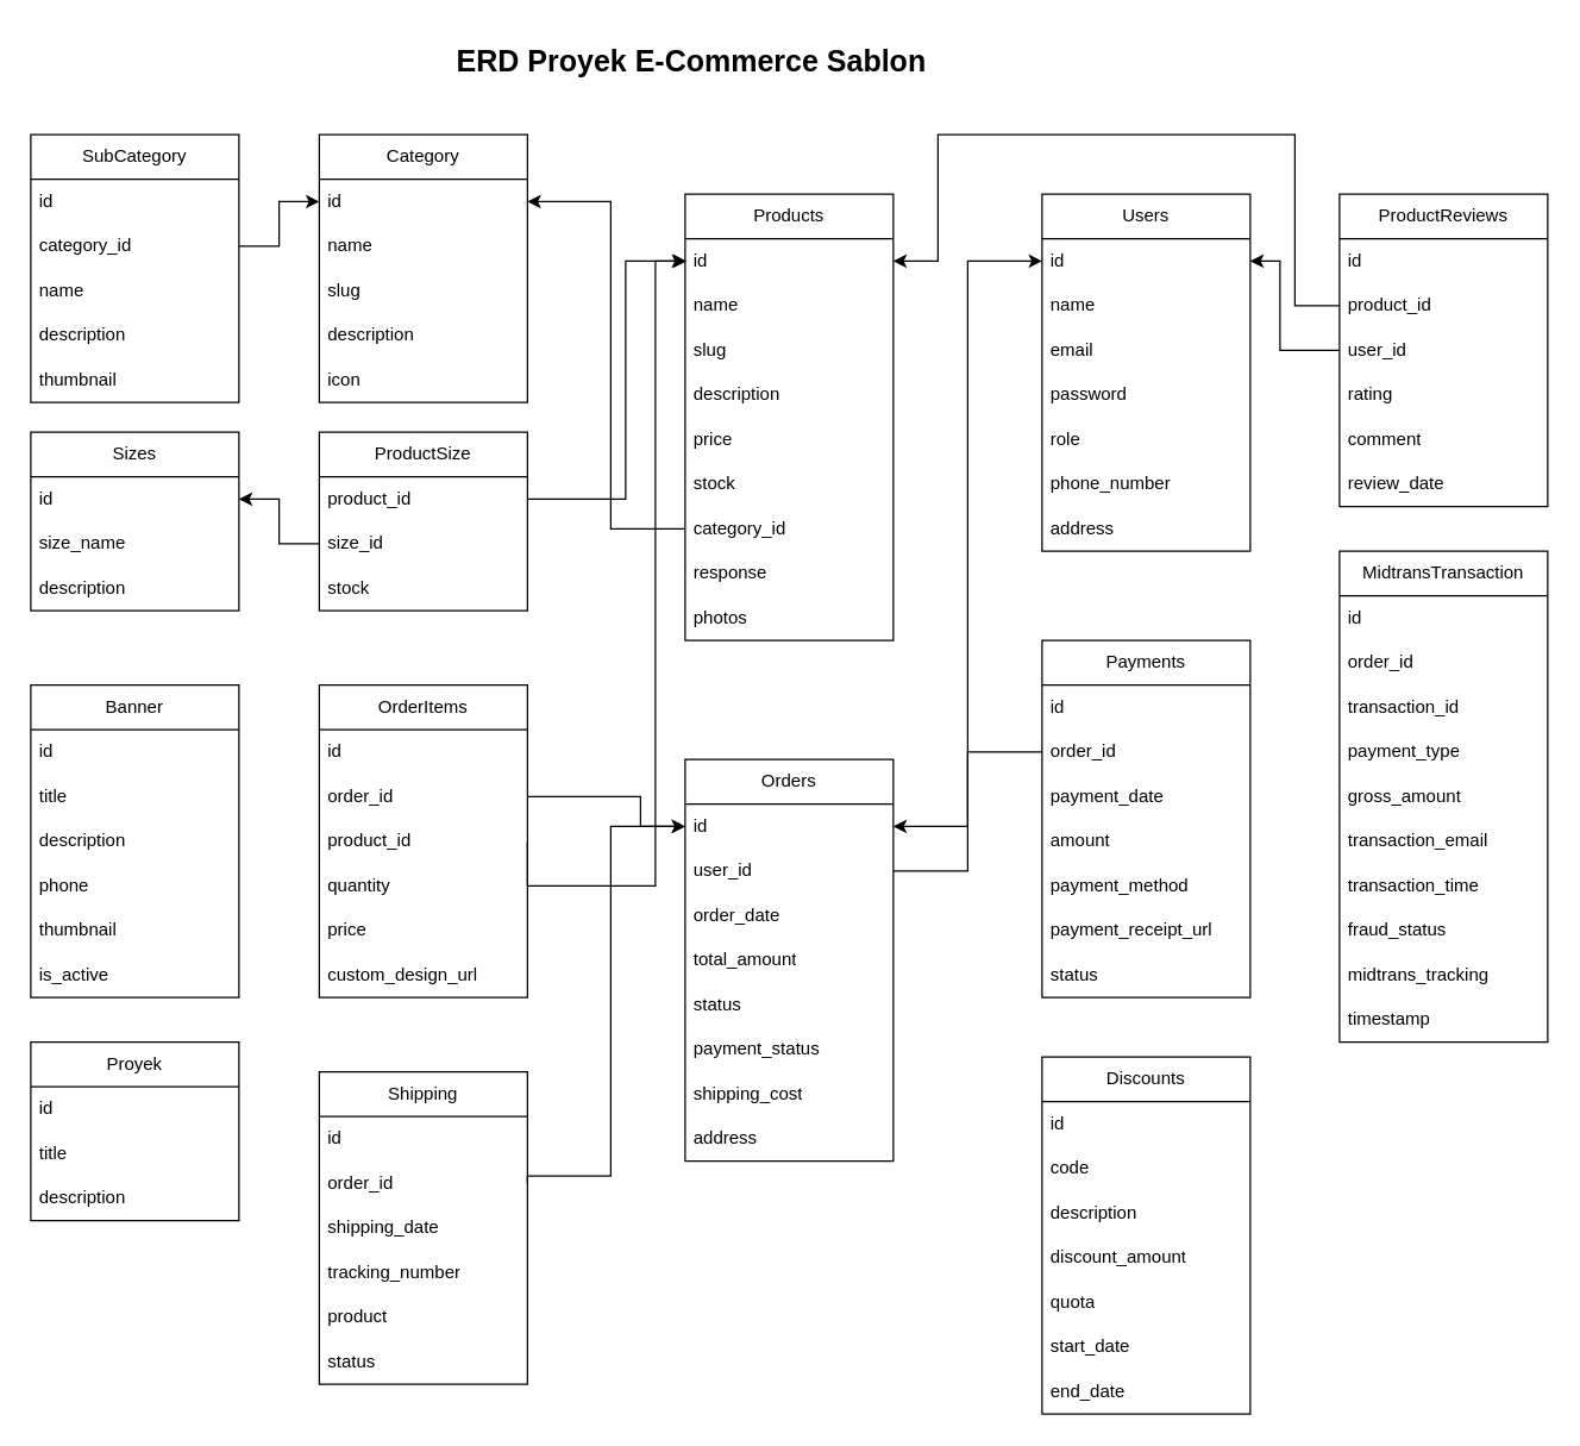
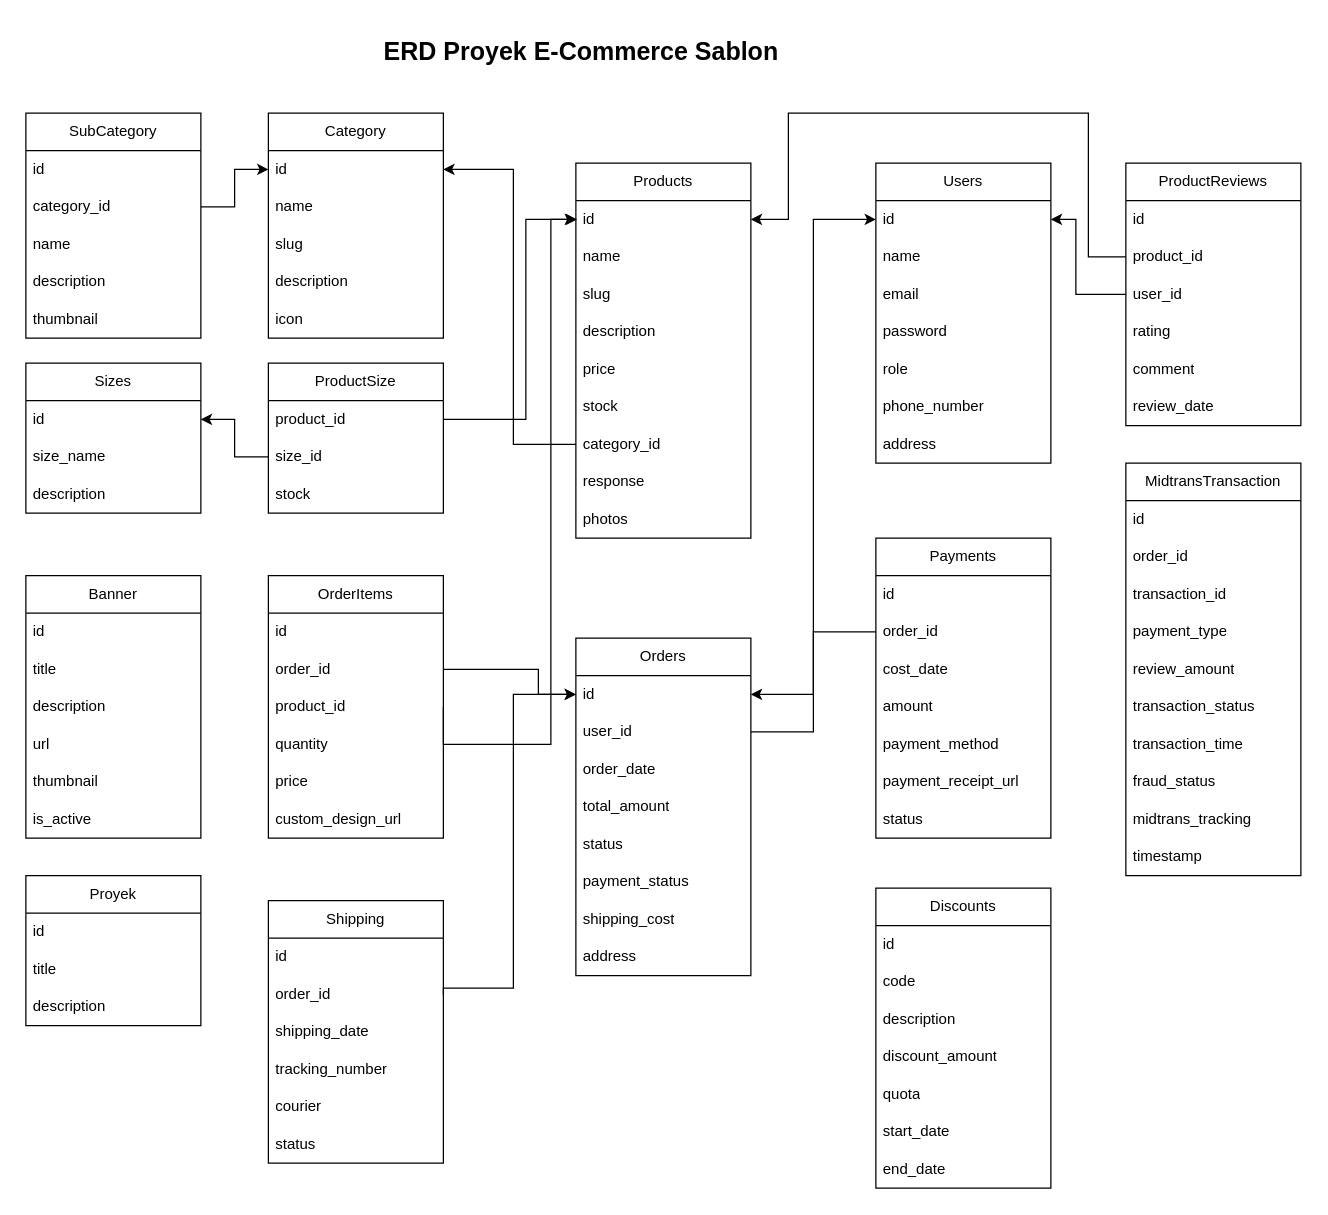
- <mxCell id="50" value="payment_date" style="text;strokeColor=none;fillColor=none;align=left;verticalAlign=middle;spacingLeft=4;spacingRight=4;overflow=hidden;points=[[0,0.5],[1,0.5]];portConstraint=eastwest;rotatable=0;whiteSpace=wrap;html=1;" parent="47" vertex="1"><mxGeometry y="90" width="140" height="30" as="geometry" /></mxCell>
+ <mxCell id="50" value="cost_date" style="text;strokeColor=none;fillColor=none;align=left;verticalAlign=middle;spacingLeft=4;spacingRight=4;overflow=hidden;points=[[0,0.5],[1,0.5]];portConstraint=eastwest;rotatable=0;whiteSpace=wrap;html=1;" parent="47" vertex="1"><mxGeometry y="90" width="140" height="30" as="geometry" /></mxCell>
- <mxCell id="85" value="gross_amount" style="text;strokeColor=none;fillColor=none;align=left;verticalAlign=middle;spacingLeft=4;spacingRight=4;overflow=hidden;points=[[0,0.5],[1,0.5]];portConstraint=eastwest;rotatable=0;whiteSpace=wrap;html=1;" parent="80" vertex="1"><mxGeometry y="150" width="140" height="30" as="geometry" /></mxCell>
+ <mxCell id="85" value="review_amount" style="text;strokeColor=none;fillColor=none;align=left;verticalAlign=middle;spacingLeft=4;spacingRight=4;overflow=hidden;points=[[0,0.5],[1,0.5]];portConstraint=eastwest;rotatable=0;whiteSpace=wrap;html=1;" parent="80" vertex="1"><mxGeometry y="150" width="140" height="30" as="geometry" /></mxCell>
- <mxCell id="86" value="transaction_email" style="text;strokeColor=none;fillColor=none;align=left;verticalAlign=middle;spacingLeft=4;spacingRight=4;overflow=hidden;points=[[0,0.5],[1,0.5]];portConstraint=eastwest;rotatable=0;whiteSpace=wrap;html=1;" parent="80" vertex="1"><mxGeometry y="180" width="140" height="30" as="geometry" /></mxCell>
+ <mxCell id="86" value="transaction_status" style="text;strokeColor=none;fillColor=none;align=left;verticalAlign=middle;spacingLeft=4;spacingRight=4;overflow=hidden;points=[[0,0.5],[1,0.5]];portConstraint=eastwest;rotatable=0;whiteSpace=wrap;html=1;" parent="80" vertex="1"><mxGeometry y="180" width="140" height="30" as="geometry" /></mxCell>
- <mxCell id="113" value="phone" style="text;strokeColor=none;fillColor=none;align=left;verticalAlign=middle;spacingLeft=4;spacingRight=4;overflow=hidden;points=[[0,0.5],[1,0.5]];portConstraint=eastwest;rotatable=0;whiteSpace=wrap;html=1;" vertex="1" parent="109"><mxGeometry y="120" width="140" height="30" as="geometry" /></mxCell>
+ <mxCell id="113" value="url" style="text;strokeColor=none;fillColor=none;align=left;verticalAlign=middle;spacingLeft=4;spacingRight=4;overflow=hidden;points=[[0,0.5],[1,0.5]];portConstraint=eastwest;rotatable=0;whiteSpace=wrap;html=1;" vertex="1" parent="109"><mxGeometry y="120" width="140" height="30" as="geometry" /></mxCell>
- <mxCell id="60" value="product" style="text;strokeColor=none;fillColor=none;align=left;verticalAlign=middle;spacingLeft=4;spacingRight=4;overflow=hidden;points=[[0,0.5],[1,0.5]];portConstraint=eastwest;rotatable=0;whiteSpace=wrap;html=1;" parent="55" vertex="1"><mxGeometry y="150" width="140" height="30" as="geometry" /></mxCell>
+ <mxCell id="60" value="courier" style="text;strokeColor=none;fillColor=none;align=left;verticalAlign=middle;spacingLeft=4;spacingRight=4;overflow=hidden;points=[[0,0.5],[1,0.5]];portConstraint=eastwest;rotatable=0;whiteSpace=wrap;html=1;" parent="55" vertex="1"><mxGeometry y="150" width="140" height="30" as="geometry" /></mxCell>
